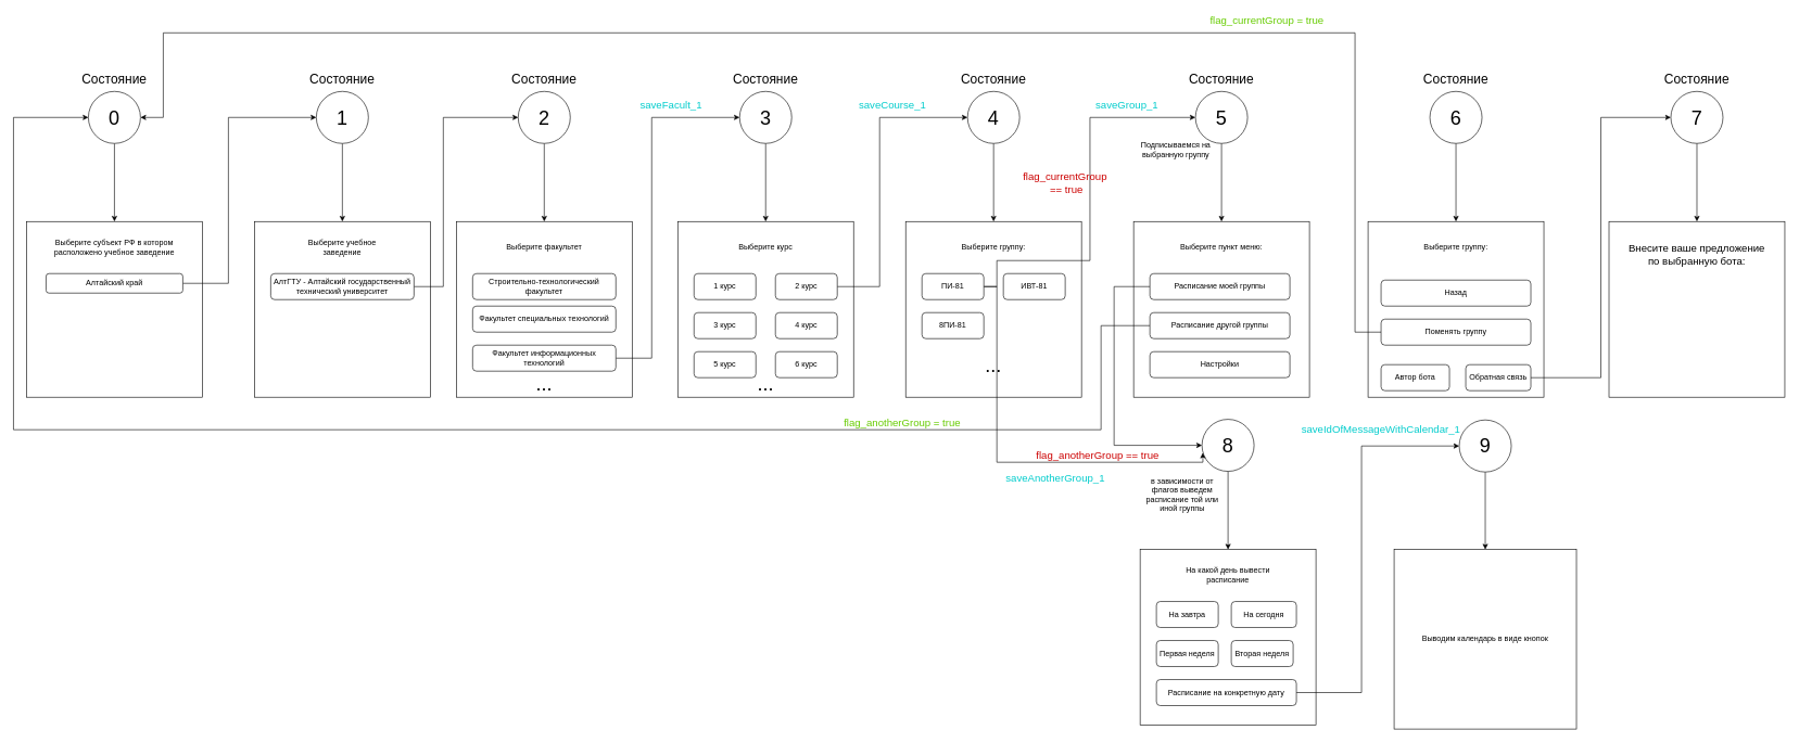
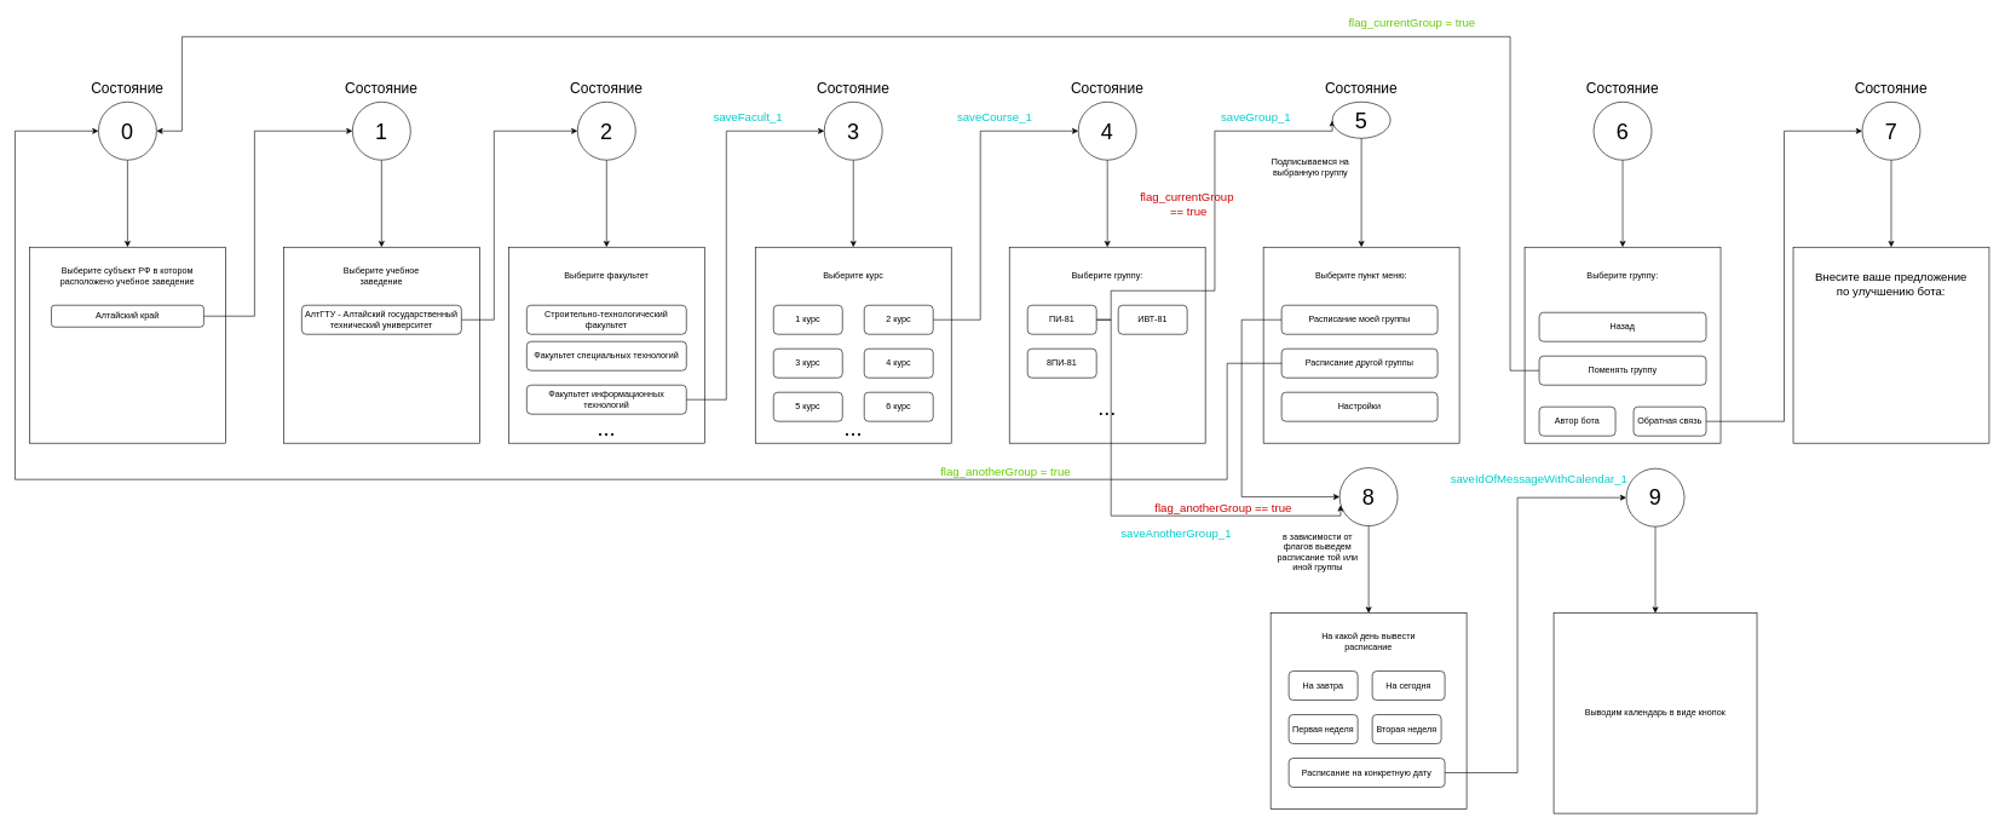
- <mxCell id="46" value="&lt;font style=&quot;font-size: 30px&quot;&gt;5&lt;/font&gt;" style="ellipse;whiteSpace=wrap;html=1;aspect=fixed;" parent="1" vertex="1"><mxGeometry x="1835" y="140" width="80" height="80" as="geometry" /></mxCell>
+ <mxCell id="46" value="&lt;font style=&quot;font-size: 30px&quot;&gt;5&lt;/font&gt;" style="ellipse;whiteSpace=wrap;html=1;aspect=fixed;" parent="1" vertex="1"><mxGeometry x="1835" y="140" width="80" height="50" as="geometry" /></mxCell>
- <mxCell id="78" value="&lt;font style=&quot;font-size: 16px&quot;&gt;Внесите ваше предложение по выбранную бота:&lt;br&gt;&lt;br&gt;&lt;/font&gt;" style="text;html=1;strokeColor=none;fillColor=none;align=center;verticalAlign=middle;whiteSpace=wrap;rounded=0;" parent="1" vertex="1"><mxGeometry x="2490" y="390" width="230" height="20" as="geometry" /></mxCell>
+ <mxCell id="78" value="&lt;font style=&quot;font-size: 16px&quot;&gt;Внесите ваше предложение по улучшению бота:&lt;br&gt;&lt;br&gt;&lt;/font&gt;" style="text;html=1;strokeColor=none;fillColor=none;align=center;verticalAlign=middle;whiteSpace=wrap;rounded=0;" parent="1" vertex="1"><mxGeometry x="2490" y="390" width="230" height="20" as="geometry" /></mxCell>
